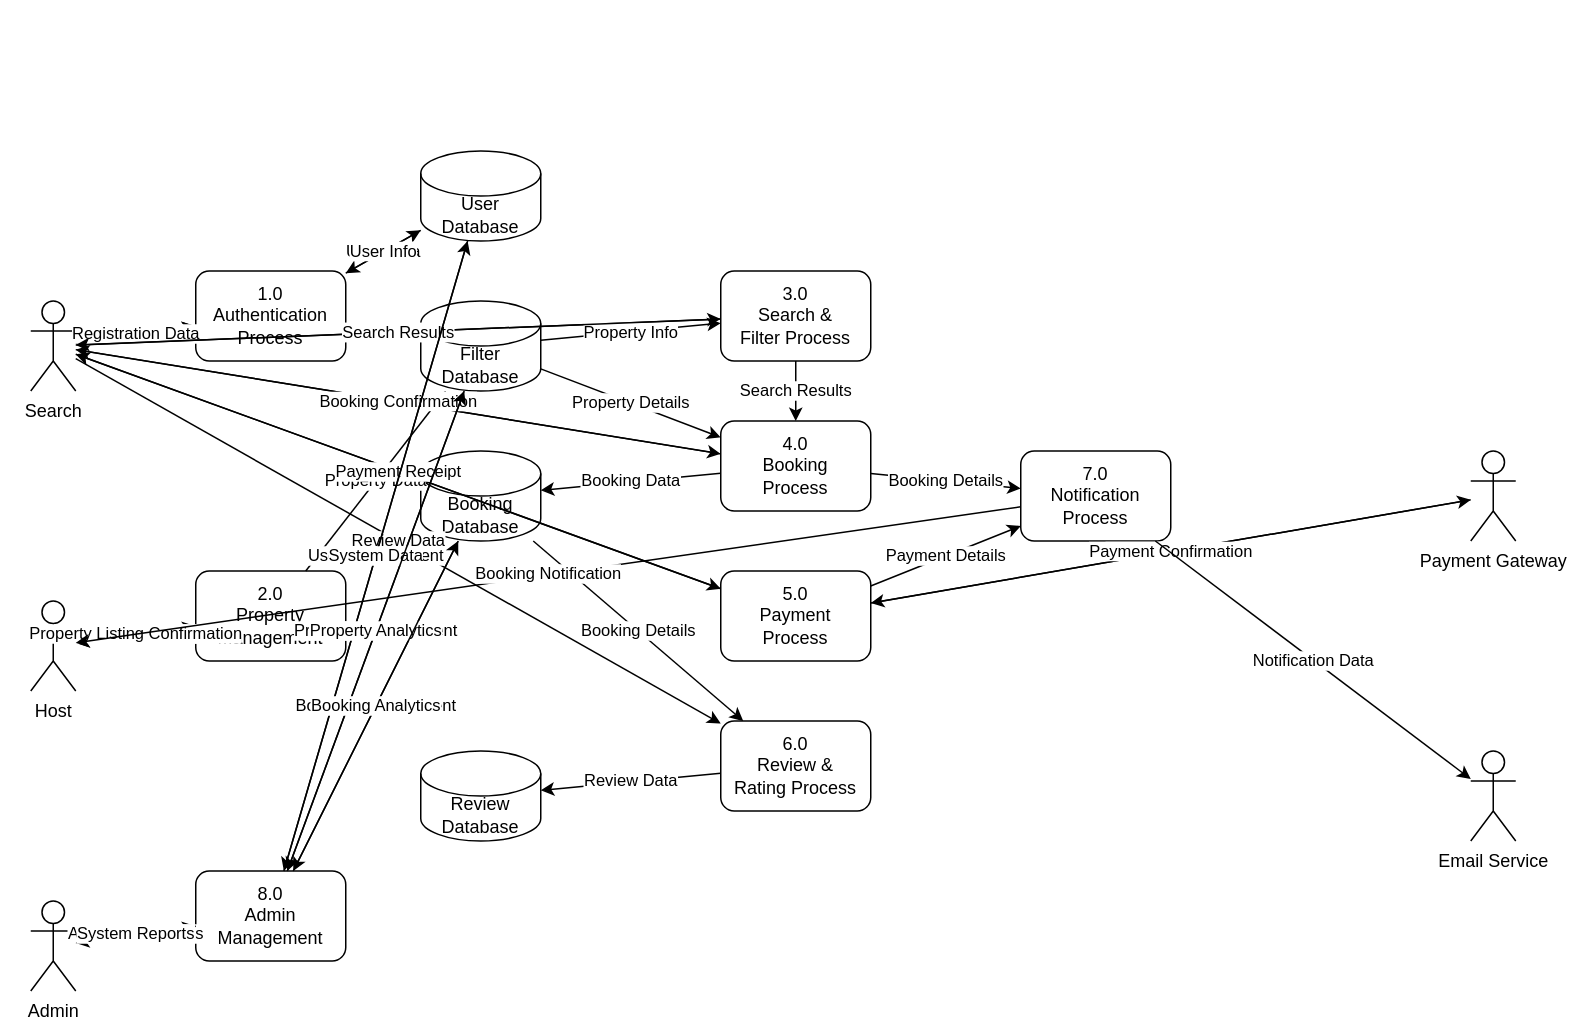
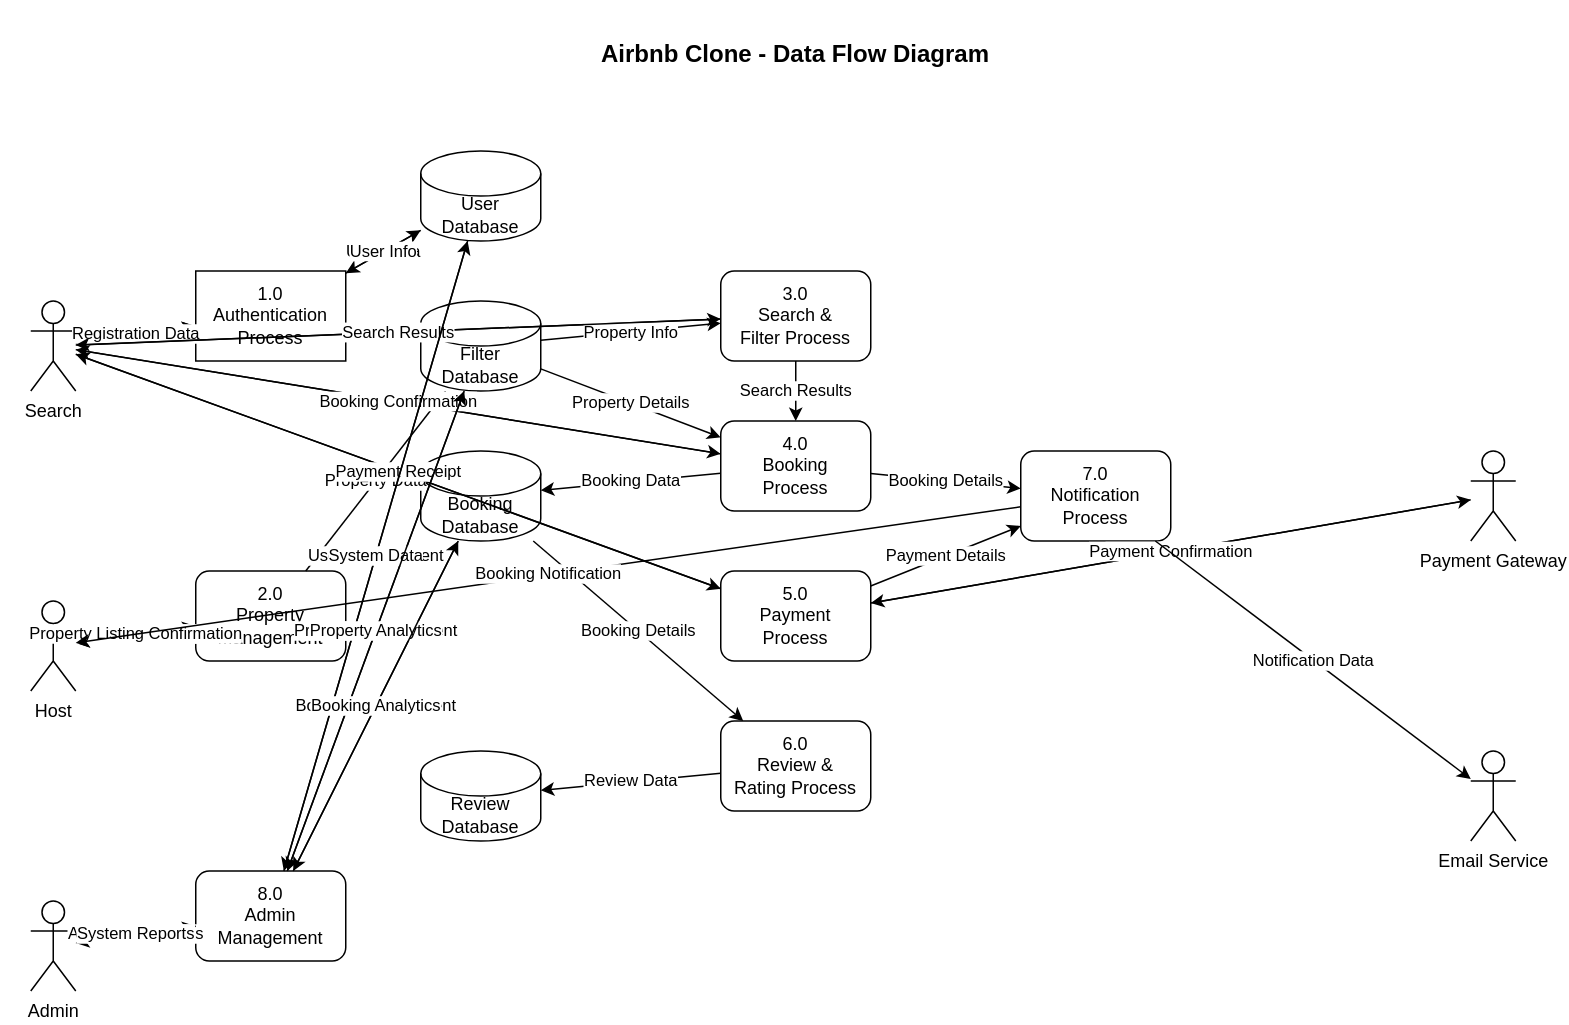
+ <mxCell id="53" value="Airbnb Clone - Data Flow Diagram" style="text;html=1;strokeColor=none;fillColor=none;align=center;verticalAlign=middle;whiteSpace=wrap;rounded=0;fontSize=16;fontStyle=1;" vertex="1" parent="1"><mxGeometry x="380" y="20" width="300" height="30" as="geometry" /></mxCell>
- <mxCell id="11" value="1.0&#10;Authentication&#10;Process" style="rounded=1;whiteSpace=wrap;html=1;" vertex="1" parent="1"><mxGeometry x="130" y="180" width="100" height="60" as="geometry" /></mxCell>
+ <mxCell id="11" value="1.0&#10;Authentication&#10;Process" style="whiteSpace=wrap;html=1;rounded=0;" vertex="1" parent="1"><mxGeometry x="130" y="180" width="100" height="60" as="geometry" /></mxCell>
- <mxCell id="25" value="Review Data" style="endArrow=classic;html=1;rounded=0;" edge="1" parent="1" source="2" target="16"><mxGeometry width="50" height="50" relative="1" as="geometry"><mxPoint x="50" y="300" as="sourcePoint" /><mxPoint x="480" y="480" as="targetPoint" /></mxGeometry></mxCell>
